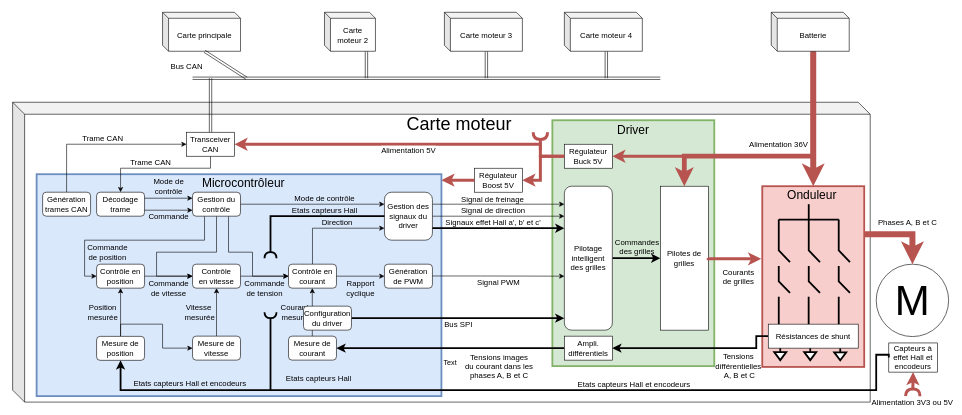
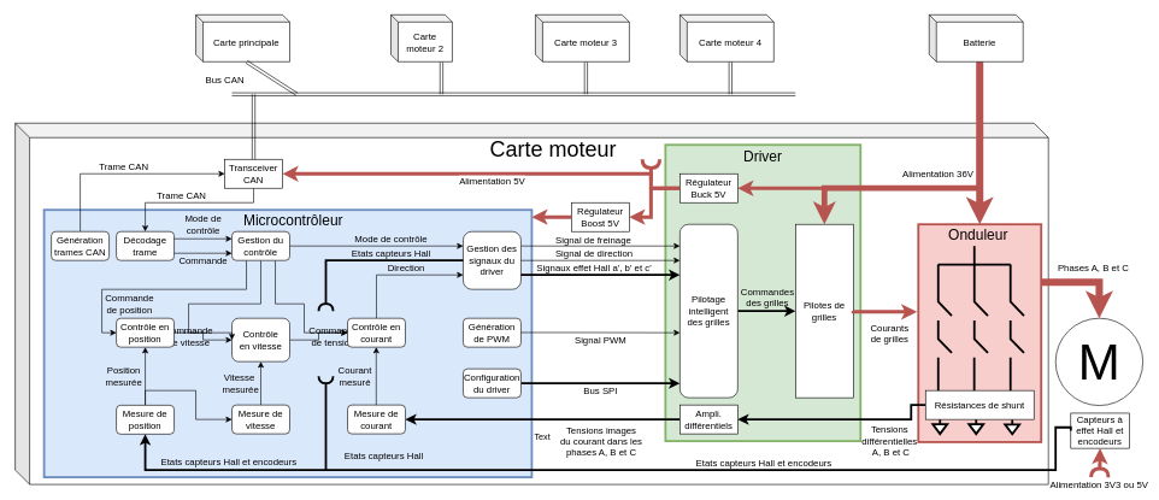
- <mxCell id="16" value="Contrôle en&amp;nbsp;vitesse" style="rounded=1;whiteSpace=wrap;html=1;fontSize=13;labelBackgroundColor=none;" parent="1" vertex="1"><mxGeometry x="320" y="440" width="80" height="40" as="geometry" /></mxCell>
+ <mxCell id="16" value="Contrôle en&amp;nbsp;vitesse" style="rounded=1;whiteSpace=wrap;html=1;fontSize=13;labelBackgroundColor=none;" parent="1" vertex="1"><mxGeometry x="320" y="440" width="80" height="60" as="geometry" /></mxCell>
- <mxCell id="22" value="Rapport&lt;br&gt;cyclique" style="edgeStyle=orthogonalEdgeStyle;rounded=0;orthogonalLoop=1;jettySize=auto;html=1;fontSize=13;startArrow=none;startFill=0;endArrow=classic;endFill=1;entryX=0;entryY=0.5;entryDx=0;entryDy=0;exitX=1;exitY=0.5;exitDx=0;exitDy=0;labelBackgroundColor=none;" parent="1" source="21" target="23" edge="1"><mxGeometry y="-20" relative="1" as="geometry"><mxPoint x="560" y="450.25" as="sourcePoint" /><mxPoint x="640" y="450.25" as="targetPoint" /><mxPoint as="offset" /></mxGeometry></mxCell>
- <mxCell id="53" value="Configuration du driver" style="rounded=1;whiteSpace=wrap;html=1;fontSize=13;labelBackgroundColor=none;" parent="1" vertex="1"><mxGeometry x="505" y="510" width="80" height="40" as="geometry" /></mxCell>
+ <mxCell id="53" value="Configuration du driver" style="rounded=1;whiteSpace=wrap;html=1;fontSize=13;labelBackgroundColor=none;" parent="1" vertex="1"><mxGeometry x="640" y="510" width="80" height="40" as="geometry" /></mxCell>
